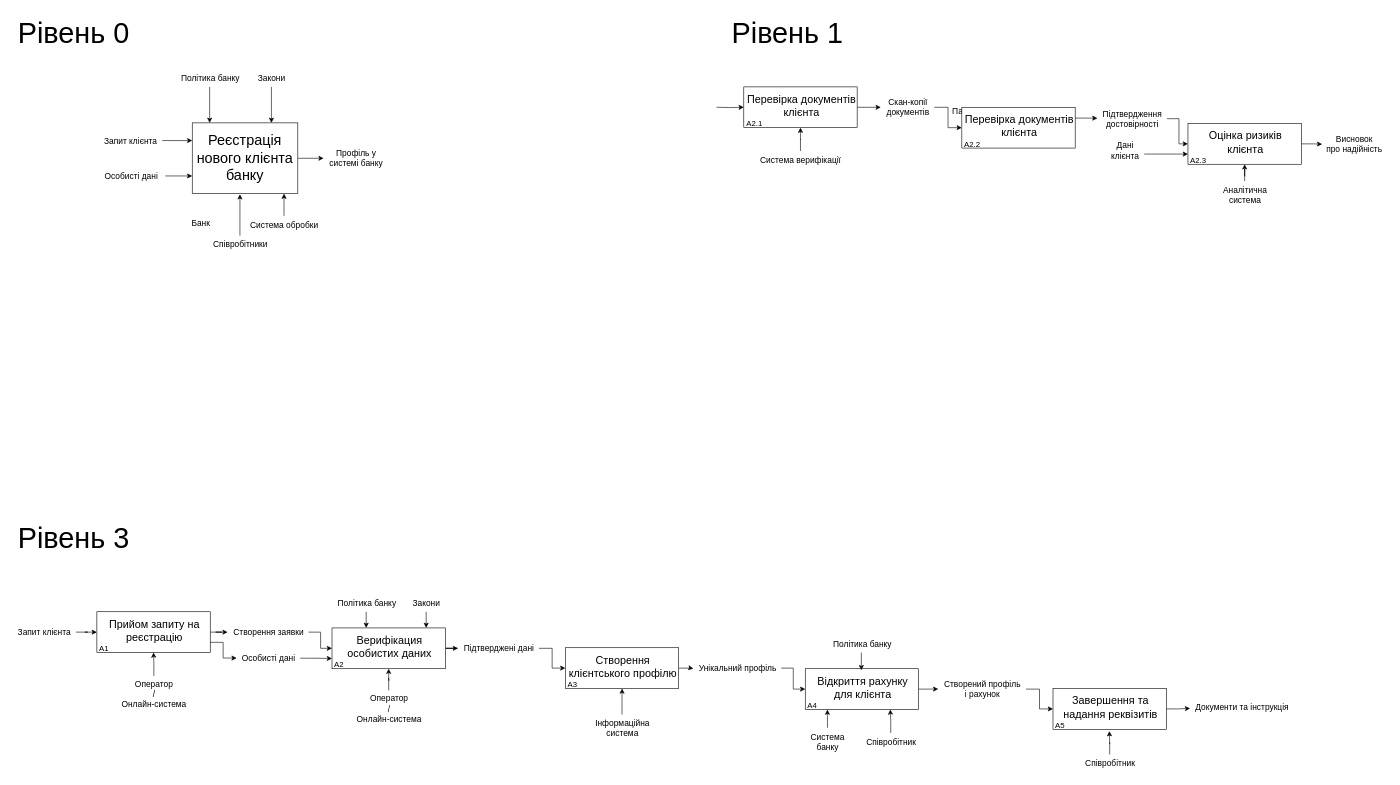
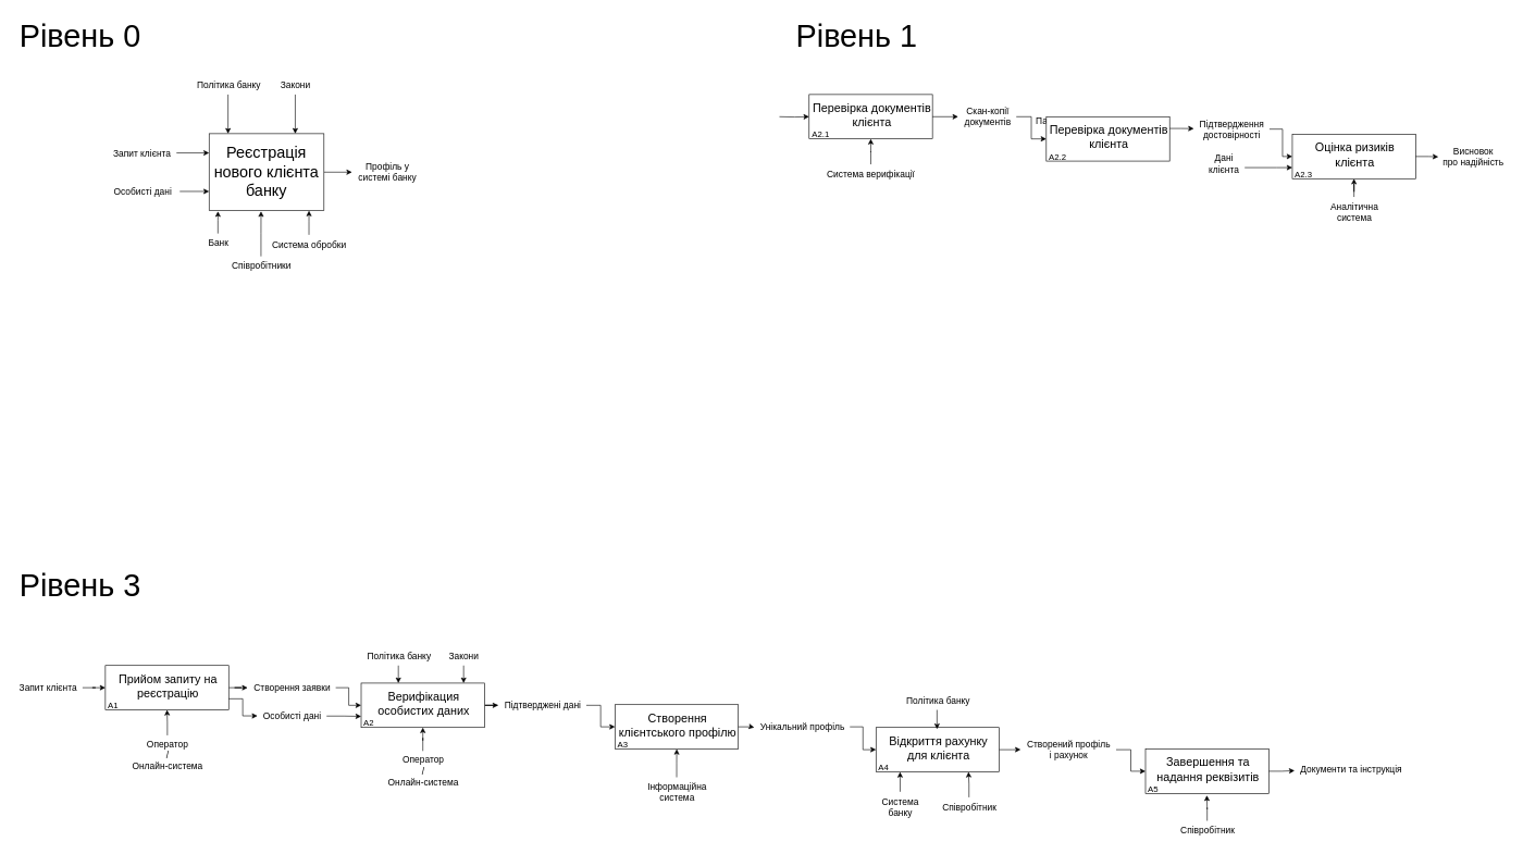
+ <mxCell id="16" style="edgeStyle=orthogonalEdgeStyle;rounded=0;orthogonalLoop=1;jettySize=auto;html=1;entryX=0.077;entryY=1.008;entryDx=0;entryDy=0;entryPerimeter=0;" parent="1" source="12" target="3" edge="1"><mxGeometry relative="1" as="geometry" /></mxCell>
